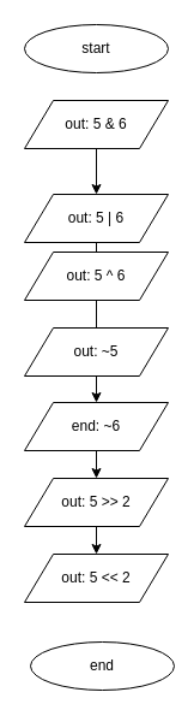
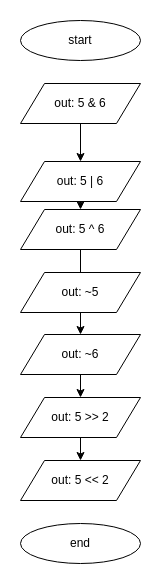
- <mxCell id="10" value="" style="endArrow=none;html=1;" edge="1" parent="1" source="5" target="6"><mxGeometry width="50" height="50" relative="1" as="geometry"><mxPoint x="0" y="70" as="sourcePoint" /><mxPoint x="50" y="20" as="targetPoint" /></mxGeometry></mxCell>
+ <mxCell id="10" value="" style="endArrow=classic;html=1;" edge="1" parent="1" source="5" target="6"><mxGeometry width="50" height="50" relative="1" as="geometry"><mxPoint x="0" y="70" as="sourcePoint" /><mxPoint x="50" y="20" as="targetPoint" /></mxGeometry></mxCell>
- <mxCell id="13" value="end: ~6" style="shape=parallelogram;perimeter=parallelogramPerimeter;whiteSpace=wrap;html=1;" vertex="1" parent="1"><mxGeometry x="20" y="334" width="120" height="40" as="geometry" /></mxCell>
+ <mxCell id="13" value="out: ~6" style="shape=parallelogram;perimeter=parallelogramPerimeter;whiteSpace=wrap;html=1;" vertex="1" parent="1"><mxGeometry x="20" y="334" width="120" height="40" as="geometry" /></mxCell>
- <mxCell id="3" value="end" style="ellipse;whiteSpace=wrap;html=1;" vertex="1" parent="1"><mxGeometry x="25" y="533" width="120" height="40" as="geometry" /></mxCell>
+ <mxCell id="3" value="end" style="ellipse;whiteSpace=wrap;html=1;" vertex="1" parent="1"><mxGeometry x="20" y="523" width="120" height="40" as="geometry" /></mxCell>
